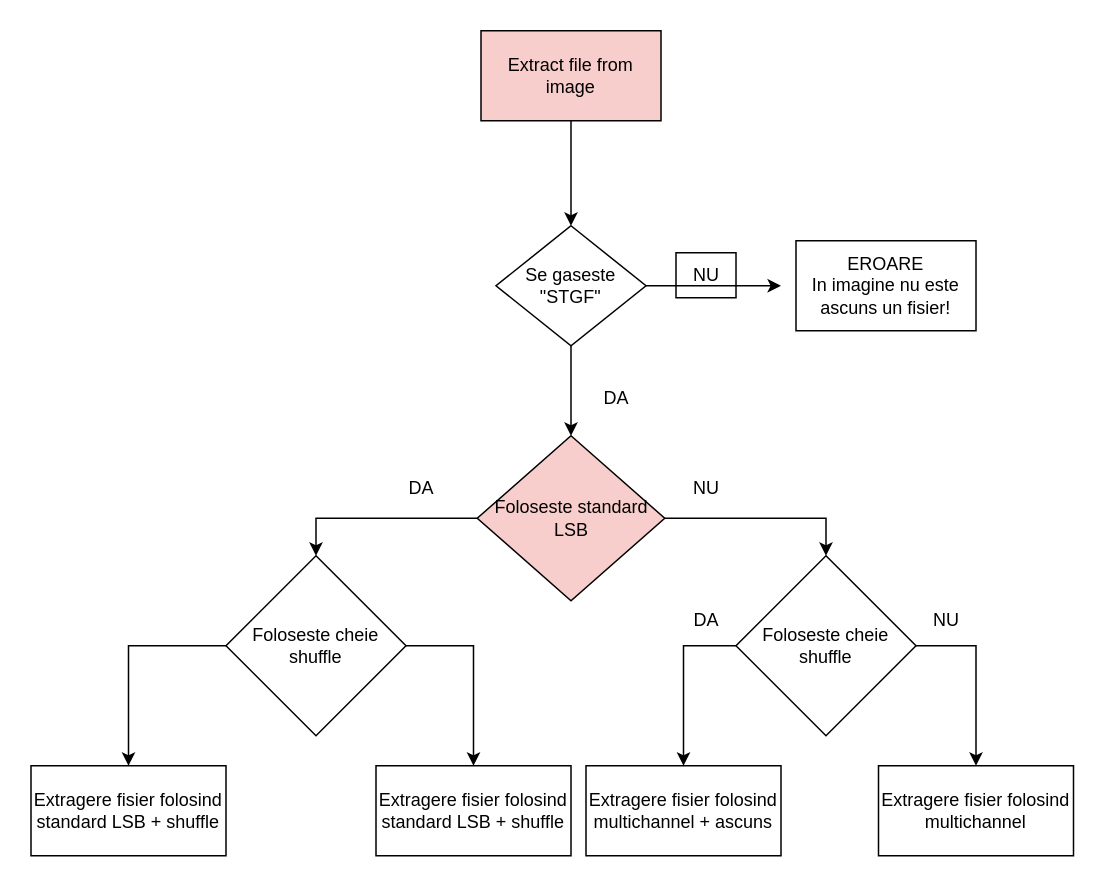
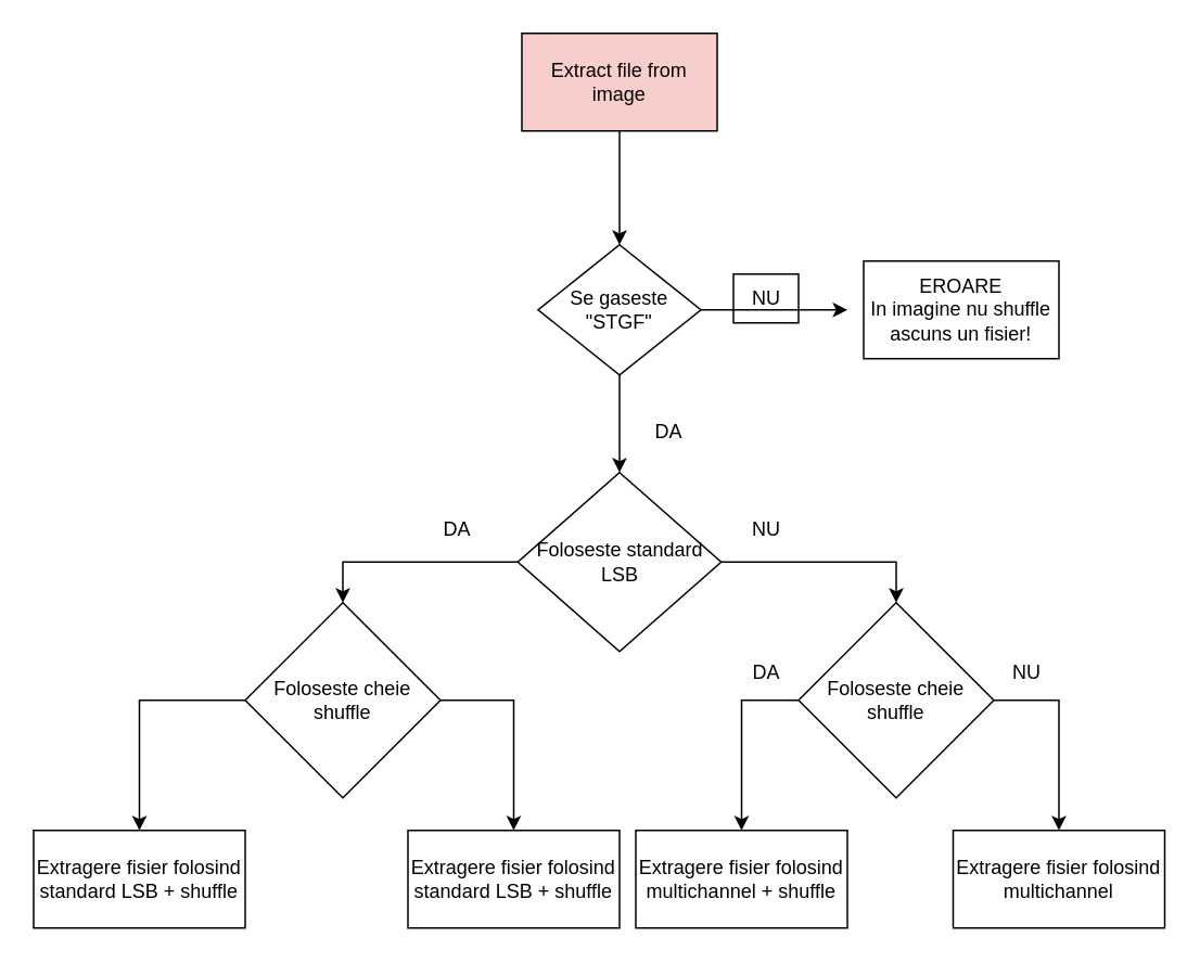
- <mxCell id="8" value="EROARE&lt;br&gt;In imagine nu este ascuns un fisier!" style="rounded=0;whiteSpace=wrap;html=1;" vertex="1" parent="1"><mxGeometry x="530" y="160" width="120" height="60" as="geometry" /></mxCell>
+ <mxCell id="8" value="EROARE&lt;br&gt;In imagine nu shuffle ascuns un fisier!" style="rounded=0;whiteSpace=wrap;html=1;" vertex="1" parent="1"><mxGeometry x="530" y="160" width="120" height="60" as="geometry" /></mxCell>
- <mxCell id="12" value="Foloseste standard LSB" style="rhombus;whiteSpace=wrap;html=1;fillColor=#f8cecc;" vertex="1" parent="1"><mxGeometry x="317.5" y="290" width="125" height="110" as="geometry" /></mxCell>
+ <mxCell id="12" value="Foloseste standard LSB" style="rhombus;whiteSpace=wrap;html=1;" vertex="1" parent="1"><mxGeometry x="317.5" y="290" width="125" height="110" as="geometry" /></mxCell>
- <mxCell id="19" value="Extragere fisier folosind multichannel + ascuns" style="rounded=0;whiteSpace=wrap;html=1;" vertex="1" parent="1"><mxGeometry x="390" y="510" width="130" height="60" as="geometry" /></mxCell>
+ <mxCell id="19" value="Extragere fisier folosind multichannel + shuffle" style="rounded=0;whiteSpace=wrap;html=1;" vertex="1" parent="1"><mxGeometry x="390" y="510" width="130" height="60" as="geometry" /></mxCell>
